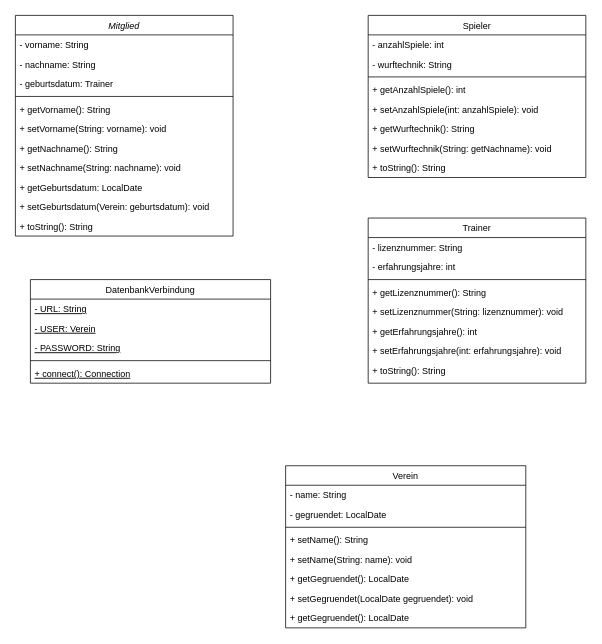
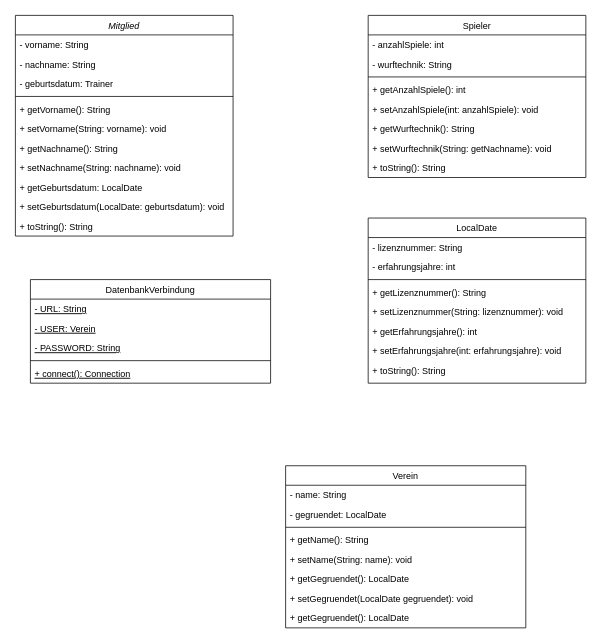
- <mxCell id="12" value="+ setGeburtsdatum(Verein: geburtsdatum): void" style="text;align=left;verticalAlign=top;spacingLeft=4;spacingRight=4;overflow=hidden;rotatable=0;points=[[0,0.5],[1,0.5]];portConstraint=eastwest;fontStyle=0" parent="2" vertex="1"><mxGeometry y="242" width="290" height="26" as="geometry" /></mxCell>
+ <mxCell id="12" value="+ setGeburtsdatum(LocalDate: geburtsdatum): void" style="text;align=left;verticalAlign=top;spacingLeft=4;spacingRight=4;overflow=hidden;rotatable=0;points=[[0,0.5],[1,0.5]];portConstraint=eastwest;fontStyle=0" parent="2" vertex="1"><mxGeometry y="242" width="290" height="26" as="geometry" /></mxCell>
- <mxCell id="23" value="Trainer" style="swimlane;fontStyle=0;align=center;verticalAlign=top;childLayout=stackLayout;horizontal=1;startSize=26;horizontalStack=0;resizeParent=1;resizeLast=0;collapsible=1;marginBottom=0;rounded=0;shadow=0;strokeWidth=1;" parent="1" vertex="1"><mxGeometry x="490" y="290" width="290" height="220" as="geometry"><mxRectangle x="230" y="140" width="160" height="26" as="alternateBounds" /></mxGeometry></mxCell>
+ <mxCell id="23" value="LocalDate" style="swimlane;fontStyle=0;align=center;verticalAlign=top;childLayout=stackLayout;horizontal=1;startSize=26;horizontalStack=0;resizeParent=1;resizeLast=0;collapsible=1;marginBottom=0;rounded=0;shadow=0;strokeWidth=1;" parent="1" vertex="1"><mxGeometry x="490" y="290" width="290" height="220" as="geometry"><mxRectangle x="230" y="140" width="160" height="26" as="alternateBounds" /></mxGeometry></mxCell>
- <mxCell id="36" value="+ setName(): String" style="text;align=left;verticalAlign=top;spacingLeft=4;spacingRight=4;overflow=hidden;rotatable=0;points=[[0,0.5],[1,0.5]];portConstraint=eastwest;" parent="32" vertex="1"><mxGeometry y="86" width="320" height="26" as="geometry" /></mxCell>
+ <mxCell id="36" value="+ getName(): String" style="text;align=left;verticalAlign=top;spacingLeft=4;spacingRight=4;overflow=hidden;rotatable=0;points=[[0,0.5],[1,0.5]];portConstraint=eastwest;" parent="32" vertex="1"><mxGeometry y="86" width="320" height="26" as="geometry" /></mxCell>
